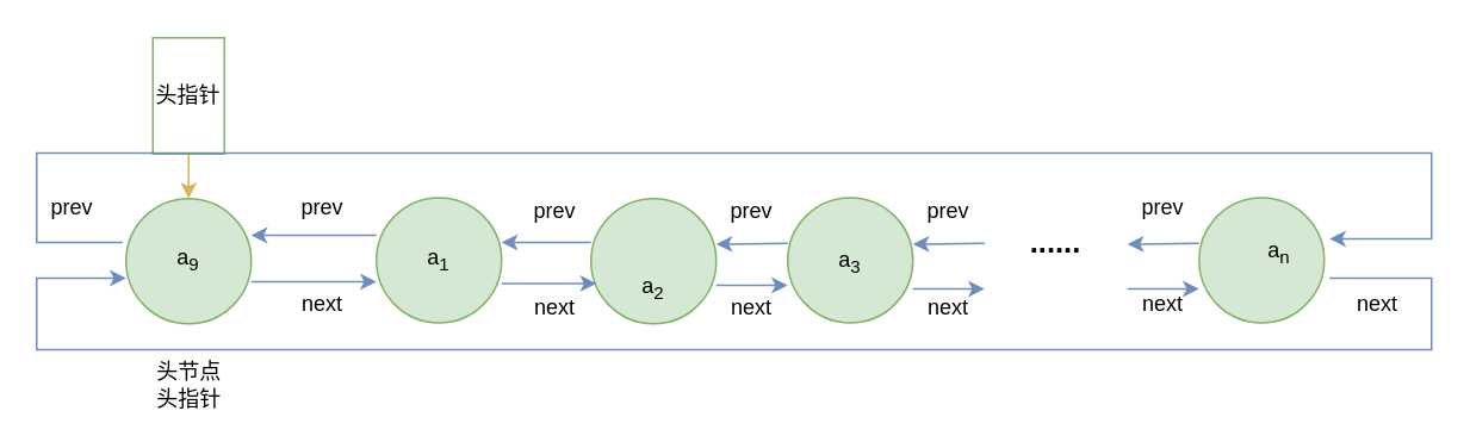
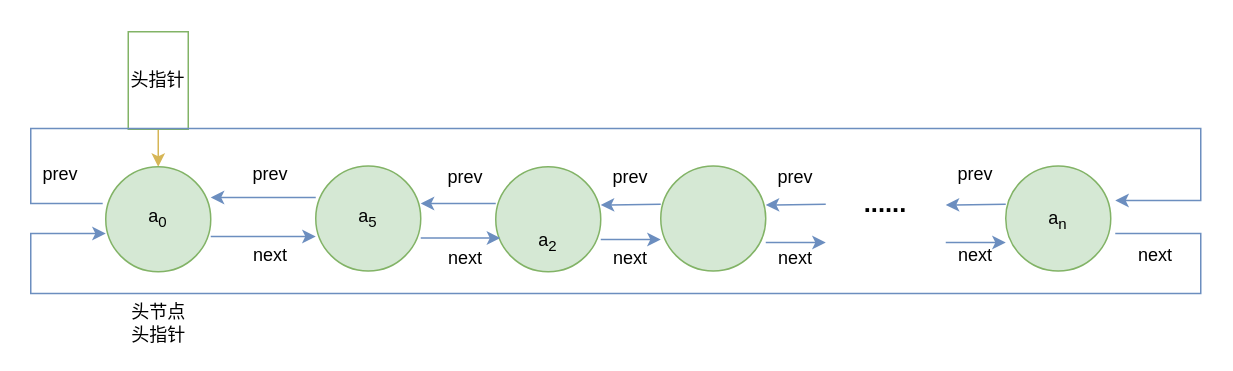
- <mxCell id="12" value="a&lt;sub&gt;n&lt;/sub&gt;" style="text;html=1;strokeColor=none;fillColor=none;align=center;verticalAlign=middle;whiteSpace=wrap;rounded=0;fontSize=12;" parent="1" vertex="1"><mxGeometry x="695" y="130.5" width="40" height="20" as="geometry" /></mxCell>
+ <mxCell id="12" value="a&lt;sub&gt;n&lt;/sub&gt;" style="text;html=1;strokeColor=none;fillColor=none;align=center;verticalAlign=middle;whiteSpace=wrap;rounded=0;fontSize=12;" parent="1" vertex="1"><mxGeometry x="685" y="135.5" width="40" height="20" as="geometry" /></mxCell>
- <mxCell id="14" value="a&lt;sub&gt;9&lt;/sub&gt;" style="text;html=1;strokeColor=none;fillColor=none;align=center;verticalAlign=middle;whiteSpace=wrap;rounded=0;fontSize=12;" parent="1" vertex="1"><mxGeometry x="85" y="135" width="40" height="20" as="geometry" /></mxCell>
+ <mxCell id="14" value="a&lt;sub&gt;0&lt;/sub&gt;" style="text;html=1;strokeColor=none;fillColor=none;align=center;verticalAlign=middle;whiteSpace=wrap;rounded=0;fontSize=12;" parent="1" vertex="1"><mxGeometry x="85" y="135" width="40" height="20" as="geometry" /></mxCell>
- <mxCell id="6" value="a&lt;sub&gt;1&lt;/sub&gt;" style="text;html=1;strokeColor=none;fillColor=none;align=center;verticalAlign=middle;whiteSpace=wrap;rounded=0;fontSize=12;" parent="1" vertex="1"><mxGeometry x="225" y="135" width="40" height="20" as="geometry" /></mxCell>
+ <mxCell id="6" value="a&lt;sub&gt;5&lt;/sub&gt;" style="text;html=1;strokeColor=none;fillColor=none;align=center;verticalAlign=middle;whiteSpace=wrap;rounded=0;fontSize=12;" parent="1" vertex="1"><mxGeometry x="225" y="135" width="40" height="20" as="geometry" /></mxCell>
- <mxCell id="10" value="a&lt;sub&gt;3&lt;/sub&gt;" style="text;html=1;strokeColor=none;fillColor=none;align=center;verticalAlign=middle;whiteSpace=wrap;rounded=0;fontSize=12;" parent="1" vertex="1"><mxGeometry x="455" y="135.5" width="40" height="20" as="geometry" /></mxCell>
